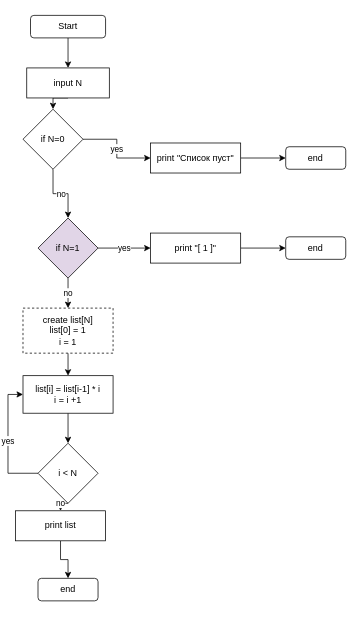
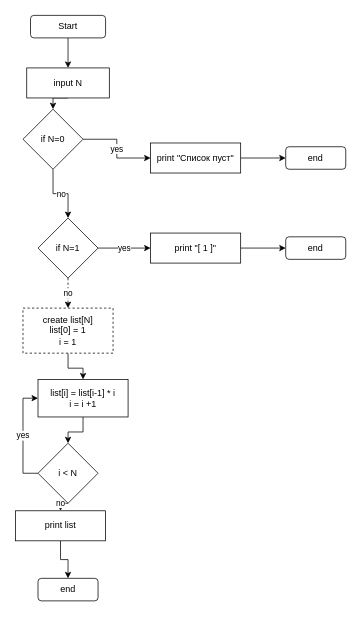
- <mxCell id="14" value="if N=1" style="rhombus;whiteSpace=wrap;html=1;fillColor=#e1d5e7;" vertex="1" parent="1"><mxGeometry x="50" y="290" width="80" height="80" as="geometry" /></mxCell>
+ <mxCell id="14" value="if N=1" style="rhombus;whiteSpace=wrap;html=1;" vertex="1" parent="1"><mxGeometry x="50" y="290" width="80" height="80" as="geometry" /></mxCell>
- <mxCell id="13" value="no" style="edgeStyle=orthogonalEdgeStyle;rounded=0;orthogonalLoop=1;jettySize=auto;html=1;exitX=0.5;exitY=1;exitDx=0;exitDy=0;entryX=0.5;entryY=0;entryDx=0;entryDy=0;" edge="1" parent="1" source="14" target="19"><mxGeometry relative="1" as="geometry" /></mxCell>
+ <mxCell id="13" value="no" style="edgeStyle=orthogonalEdgeStyle;rounded=0;orthogonalLoop=1;jettySize=auto;html=1;exitX=0.5;exitY=1;exitDx=0;exitDy=0;entryX=0.5;entryY=0;entryDx=0;entryDy=0;dashed=1;" edge="1" parent="1" source="14" target="19"><mxGeometry relative="1" as="geometry" /></mxCell>
- <mxCell id="21" value="list[i] = list[i-1] * i&lt;br&gt;i = i +1" style="rounded=0;whiteSpace=wrap;html=1;" vertex="1" parent="1"><mxGeometry x="30" y="500" width="120" height="50" as="geometry" /></mxCell>
+ <mxCell id="21" value="list[i] = list[i-1] * i&lt;br&gt;i = i +1" style="rounded=0;whiteSpace=wrap;html=1;" vertex="1" parent="1"><mxGeometry x="50" y="505" width="120" height="50" as="geometry" /></mxCell>
